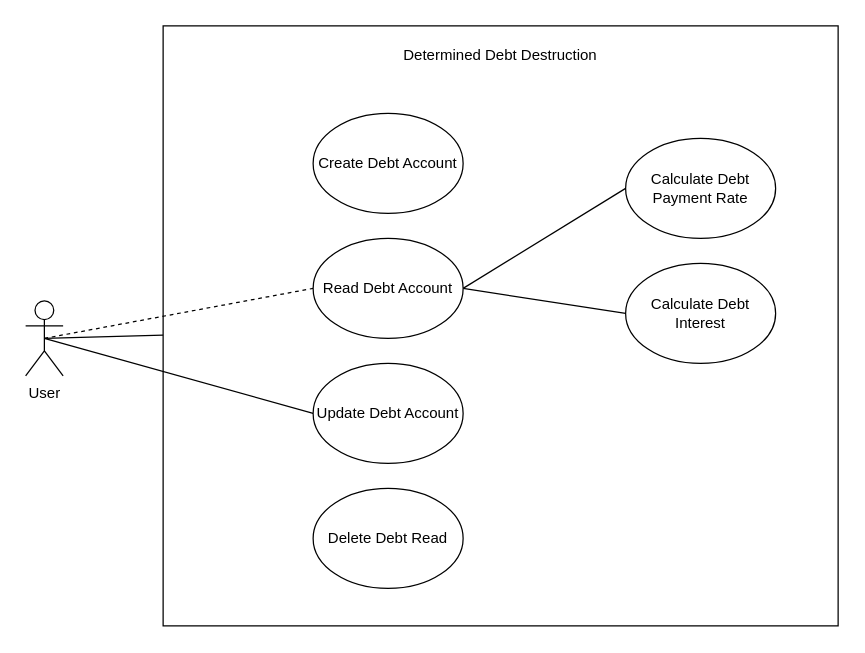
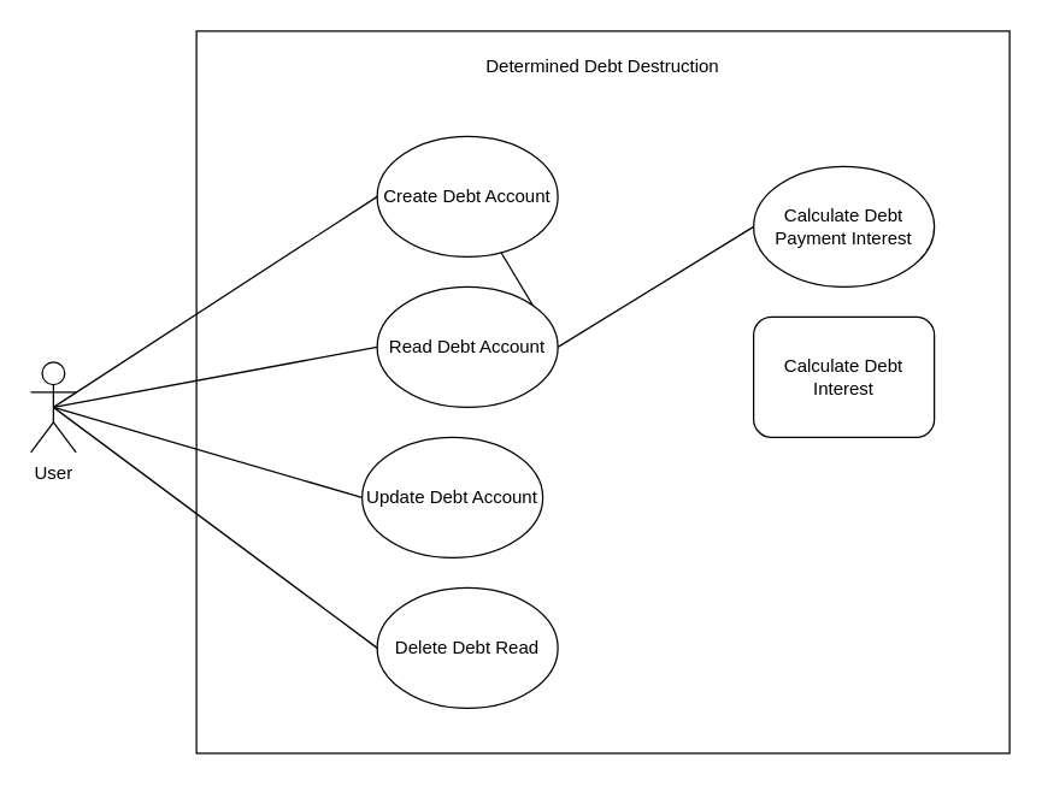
- <mxCell id="5" value="Calculate Debt Payment Rate" style="ellipse;whiteSpace=wrap;html=1;" parent="1" vertex="1"><mxGeometry x="500" y="110" width="120" height="80" as="geometry" /></mxCell>
+ <mxCell id="5" value="Calculate Debt Payment Interest" style="ellipse;whiteSpace=wrap;html=1;" parent="1" vertex="1"><mxGeometry x="500" y="110" width="120" height="80" as="geometry" /></mxCell>
+ <mxCell id="9" value="" style="endArrow=none;html=1;exitX=0.5;exitY=0.5;exitDx=0;exitDy=0;exitPerimeter=0;entryX=0;entryY=0.5;entryDx=0;entryDy=0;" parent="1" source="3" target="4" edge="1"><mxGeometry width="50" height="50" relative="1" as="geometry"><mxPoint x="290" y="360" as="sourcePoint" /><mxPoint x="340" y="310" as="targetPoint" /></mxGeometry></mxCell>
- <mxCell id="8" value="" style="endArrow=none;html=1;exitX=1;exitY=0.5;exitDx=0;exitDy=0;entryX=0;entryY=0.5;entryDx=0;entryDy=0;" parent="1" source="13" target="6" edge="1"><mxGeometry width="50" height="50" relative="1" as="geometry"><mxPoint x="480" y="260" as="sourcePoint" /><mxPoint x="530" y="210" as="targetPoint" /></mxGeometry></mxCell>
+ <mxCell id="8" value="" style="endArrow=none;html=1;exitX=1;exitY=0.5;exitDx=0;exitDy=0;" parent="1" source="13" target="4" edge="1"><mxGeometry width="50" height="50" relative="1" as="geometry"><mxPoint x="480" y="260" as="sourcePoint" /><mxPoint x="530" y="210" as="targetPoint" /></mxGeometry></mxCell>
- <mxCell id="10" value="" style="endArrow=none;html=1;exitX=0.5;exitY=0.5;exitDx=0;exitDy=0;exitPerimeter=0;entryX=0;entryY=0.5;entryDx=0;entryDy=0;dashed=1;" parent="1" source="3" target="13" edge="1"><mxGeometry width="50" height="50" relative="1" as="geometry"><mxPoint x="190" y="350" as="sourcePoint" /><mxPoint x="90" y="150" as="targetPoint" /></mxGeometry></mxCell>
+ <mxCell id="10" value="" style="endArrow=none;html=1;exitX=0.5;exitY=0.5;exitDx=0;exitDy=0;exitPerimeter=0;entryX=0;entryY=0.5;entryDx=0;entryDy=0;" parent="1" source="3" target="13" edge="1"><mxGeometry width="50" height="50" relative="1" as="geometry"><mxPoint x="190" y="350" as="sourcePoint" /><mxPoint x="90" y="150" as="targetPoint" /></mxGeometry></mxCell>
- <mxCell id="6" value="Calculate Debt Interest" style="ellipse;whiteSpace=wrap;html=1;" parent="1" vertex="1"><mxGeometry x="500" y="210" width="120" height="80" as="geometry" /></mxCell>
+ <mxCell id="6" value="Calculate Debt Interest" style="whiteSpace=wrap;html=1;rounded=1;" parent="1" vertex="1"><mxGeometry x="500" y="210" width="120" height="80" as="geometry" /></mxCell>
- <mxCell id="12" value="" style="endArrow=none;html=1;exitX=0.5;exitY=0.5;exitDx=0;exitDy=0;exitPerimeter=0;" parent="1" source="3" target="2" edge="1"><mxGeometry width="50" height="50" relative="1" as="geometry"><mxPoint x="160" y="520" as="sourcePoint" /><mxPoint x="250" y="430" as="targetPoint" /></mxGeometry></mxCell>
+ <mxCell id="12" value="" style="endArrow=none;html=1;exitX=0.5;exitY=0.5;exitDx=0;exitDy=0;exitPerimeter=0;entryX=0;entryY=0.5;entryDx=0;entryDy=0;" parent="1" source="3" target="15" edge="1"><mxGeometry width="50" height="50" relative="1" as="geometry"><mxPoint x="160" y="520" as="sourcePoint" /><mxPoint x="250" y="430" as="targetPoint" /></mxGeometry></mxCell>
- <mxCell id="14" value="Update Debt Account" style="ellipse;whiteSpace=wrap;html=1;" vertex="1" parent="1"><mxGeometry x="250" y="290" width="120" height="80" as="geometry" /></mxCell>
+ <mxCell id="14" value="Update Debt Account" style="ellipse;whiteSpace=wrap;html=1;" vertex="1" parent="1"><mxGeometry x="240" y="290" width="120" height="80" as="geometry" /></mxCell>
